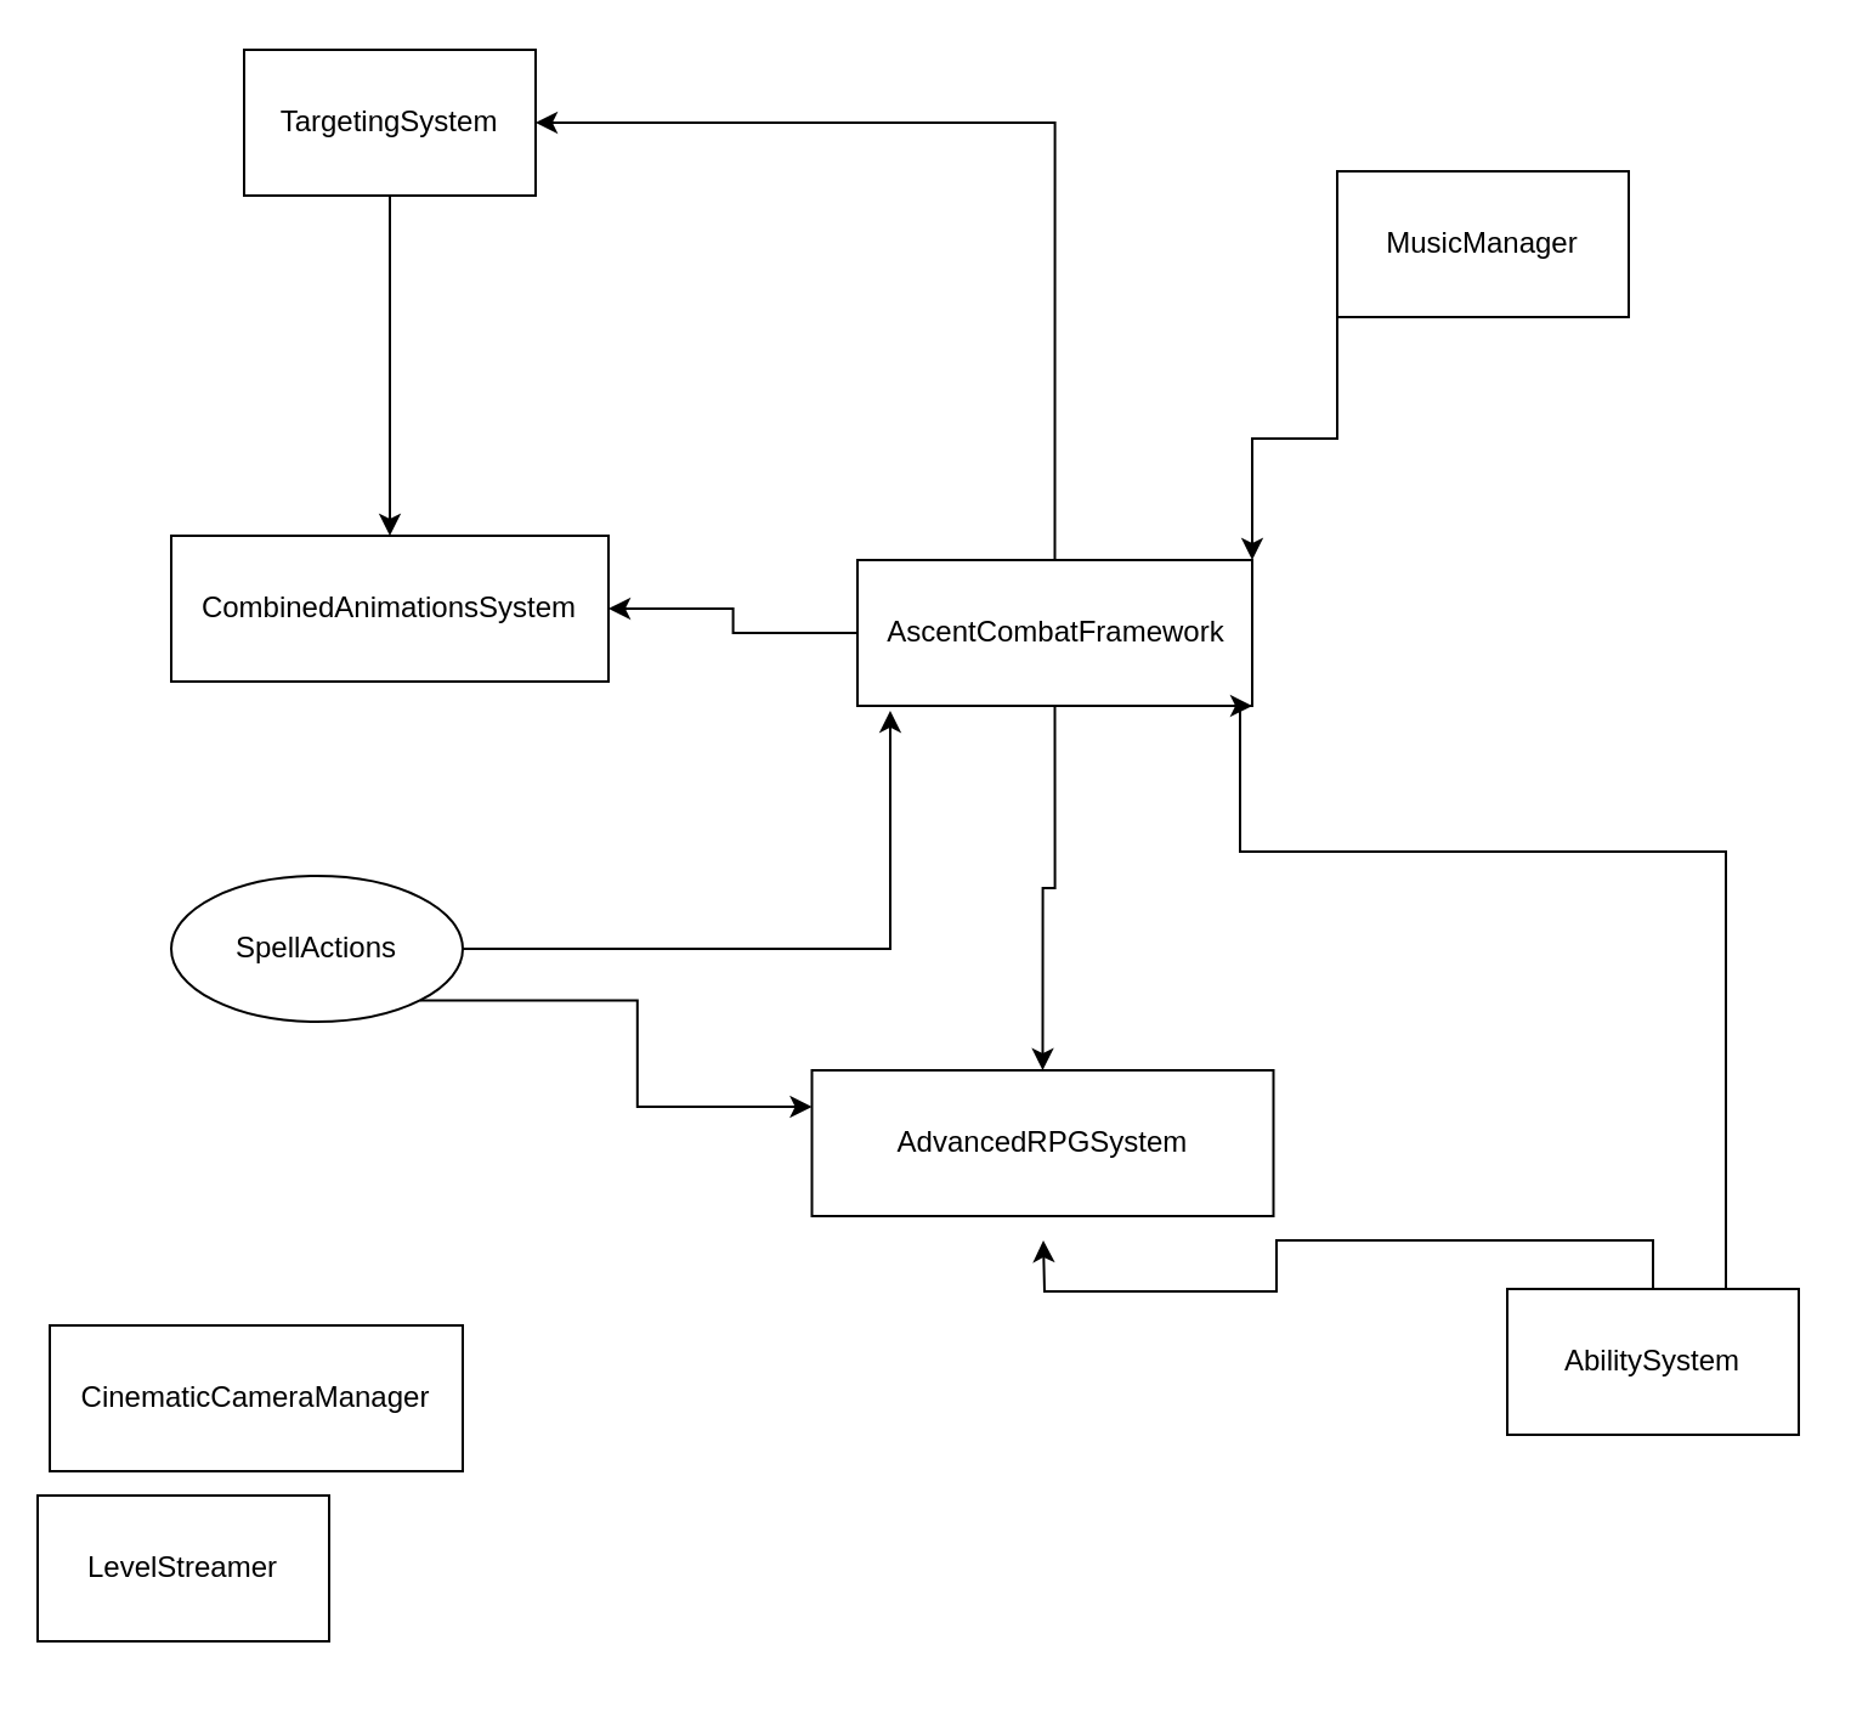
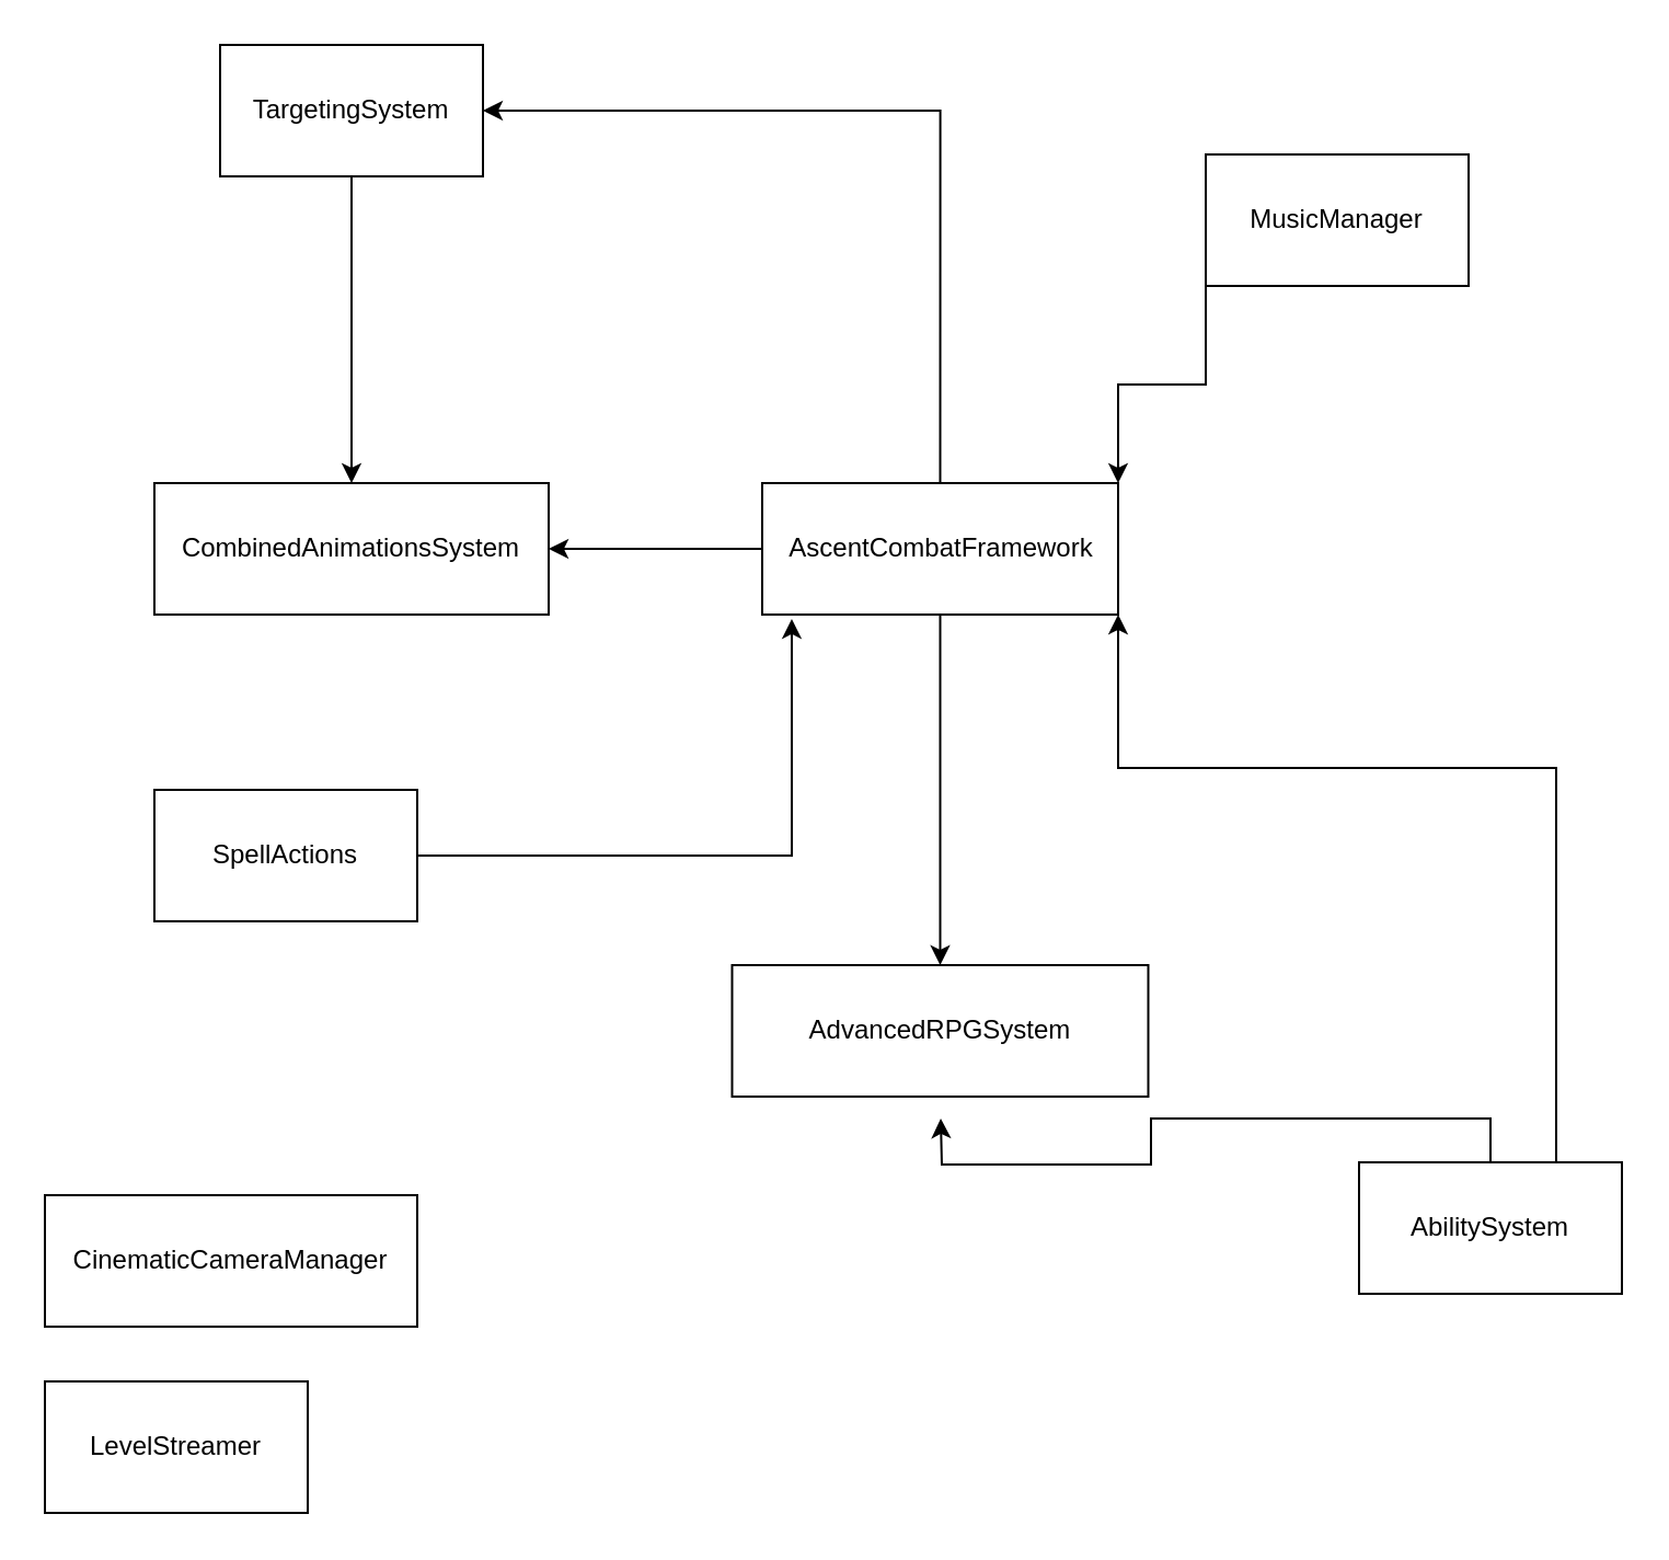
- <mxCell id="11" value="AscentCombatFramework" style="rounded=0;whiteSpace=wrap;html=1;" parent="1" vertex="1"><mxGeometry x="352.5" y="230" width="162.5" height="60" as="geometry" /></mxCell>
+ <mxCell id="11" value="AscentCombatFramework" style="rounded=0;whiteSpace=wrap;html=1;" parent="1" vertex="1"><mxGeometry x="347.5" y="220" width="162.5" height="60" as="geometry" /></mxCell>
- <mxCell id="14" value="SpellActions" style="ellipse;whiteSpace=wrap;html=1;" parent="1" vertex="1"><mxGeometry x="70" y="360" width="120" height="60" as="geometry" /></mxCell>
+ <mxCell id="14" value="SpellActions" style="rounded=0;whiteSpace=wrap;html=1;" parent="1" vertex="1"><mxGeometry x="70" y="360" width="120" height="60" as="geometry" /></mxCell>
- <mxCell id="13" style="edgeStyle=orthogonalEdgeStyle;rounded=0;orthogonalLoop=1;jettySize=auto;html=1;exitX=1;exitY=1;exitDx=0;exitDy=0;entryX=0;entryY=0.25;entryDx=0;entryDy=0;" parent="1" source="14" target="4" edge="1"><mxGeometry relative="1" as="geometry" /></mxCell>
- <mxCell id="5" value="LevelStreamer" style="rounded=0;whiteSpace=wrap;html=1;" parent="1" vertex="1"><mxGeometry x="15" y="615" width="120" height="60" as="geometry" /></mxCell>
+ <mxCell id="5" value="LevelStreamer" style="rounded=0;whiteSpace=wrap;html=1;" parent="1" vertex="1"><mxGeometry x="20" y="630" width="120" height="60" as="geometry" /></mxCell>
